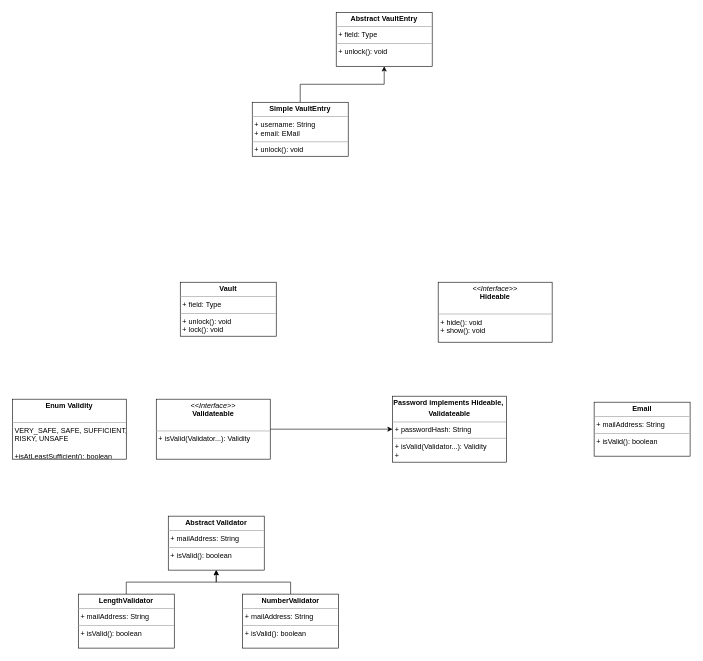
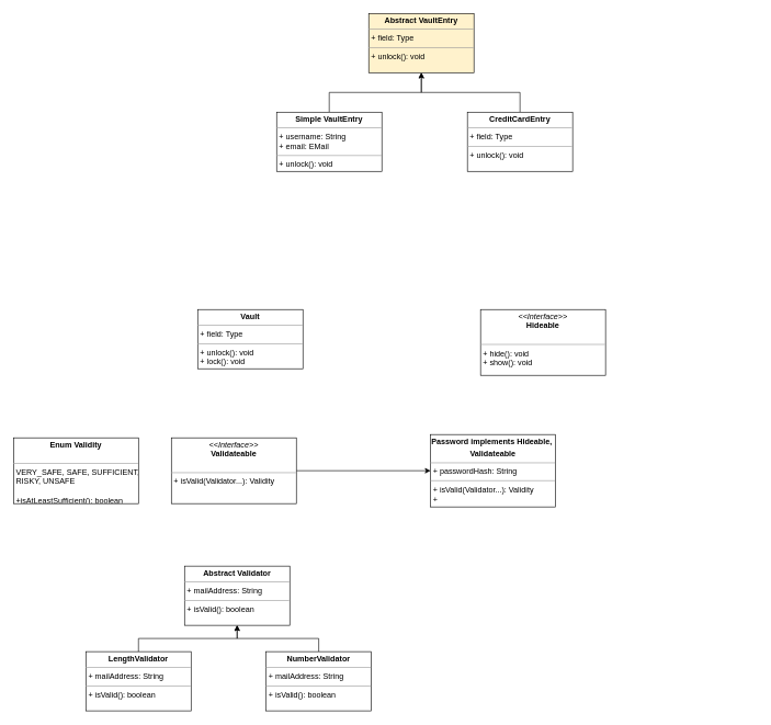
- <mxCell id="3" value="&lt;p style=&quot;margin: 0px ; margin-top: 4px ; text-align: center&quot;&gt;&lt;b&gt;Abstract VaultEntry&lt;/b&gt;&lt;/p&gt;&lt;hr size=&quot;1&quot;&gt;&lt;p style=&quot;margin: 0px ; margin-left: 4px&quot;&gt;+ field: Type&lt;/p&gt;&lt;hr size=&quot;1&quot;&gt;&lt;p style=&quot;margin: 0px ; margin-left: 4px&quot;&gt;+ unlock(): void&lt;/p&gt;" style="verticalAlign=top;align=left;overflow=fill;fontSize=12;fontFamily=Helvetica;html=1;" vertex="1" parent="1"><mxGeometry x="560" y="20" width="160" height="90" as="geometry" /></mxCell>
+ <mxCell id="3" value="&lt;p style=&quot;margin: 0px ; margin-top: 4px ; text-align: center&quot;&gt;&lt;b&gt;Abstract VaultEntry&lt;/b&gt;&lt;/p&gt;&lt;hr size=&quot;1&quot;&gt;&lt;p style=&quot;margin: 0px ; margin-left: 4px&quot;&gt;+ field: Type&lt;/p&gt;&lt;hr size=&quot;1&quot;&gt;&lt;p style=&quot;margin: 0px ; margin-left: 4px&quot;&gt;+ unlock(): void&lt;/p&gt;" style="verticalAlign=top;align=left;overflow=fill;fontSize=12;fontFamily=Helvetica;html=1;fillColor=#fff2cc;" vertex="1" parent="1"><mxGeometry x="560" y="20" width="160" height="90" as="geometry" /></mxCell>
+ <mxCell id="6" style="edgeStyle=orthogonalEdgeStyle;rounded=0;orthogonalLoop=1;jettySize=auto;html=1;" edge="1" parent="1" source="7" target="3"><mxGeometry relative="1" as="geometry" /></mxCell>
+ <mxCell id="7" value="&lt;p style=&quot;margin: 0px ; margin-top: 4px ; text-align: center&quot;&gt;&lt;b&gt;CreditCardEntry&lt;/b&gt;&lt;/p&gt;&lt;hr size=&quot;1&quot;&gt;&lt;p style=&quot;margin: 0px ; margin-left: 4px&quot;&gt;+ field: Type&lt;/p&gt;&lt;hr size=&quot;1&quot;&gt;&lt;p style=&quot;margin: 0px ; margin-left: 4px&quot;&gt;+ unlock(): void&lt;/p&gt;" style="verticalAlign=top;align=left;overflow=fill;fontSize=12;fontFamily=Helvetica;html=1;" vertex="1" parent="1"><mxGeometry x="710" y="170" width="160" height="90" as="geometry" /></mxCell>
- <mxCell id="8" value="&lt;p style=&quot;margin: 0px ; margin-top: 4px ; text-align: center&quot;&gt;&lt;b&gt;Email&lt;/b&gt;&lt;/p&gt;&lt;hr size=&quot;1&quot;&gt;&lt;p style=&quot;margin: 0px ; margin-left: 4px&quot;&gt;+ mailAddress: String&lt;/p&gt;&lt;hr size=&quot;1&quot;&gt;&lt;p style=&quot;margin: 0px ; margin-left: 4px&quot;&gt;+ isValid(): boolean&lt;/p&gt;" style="verticalAlign=top;align=left;overflow=fill;fontSize=12;fontFamily=Helvetica;html=1;" vertex="1" parent="1"><mxGeometry x="990" y="670" width="160" height="90" as="geometry" /></mxCell>
